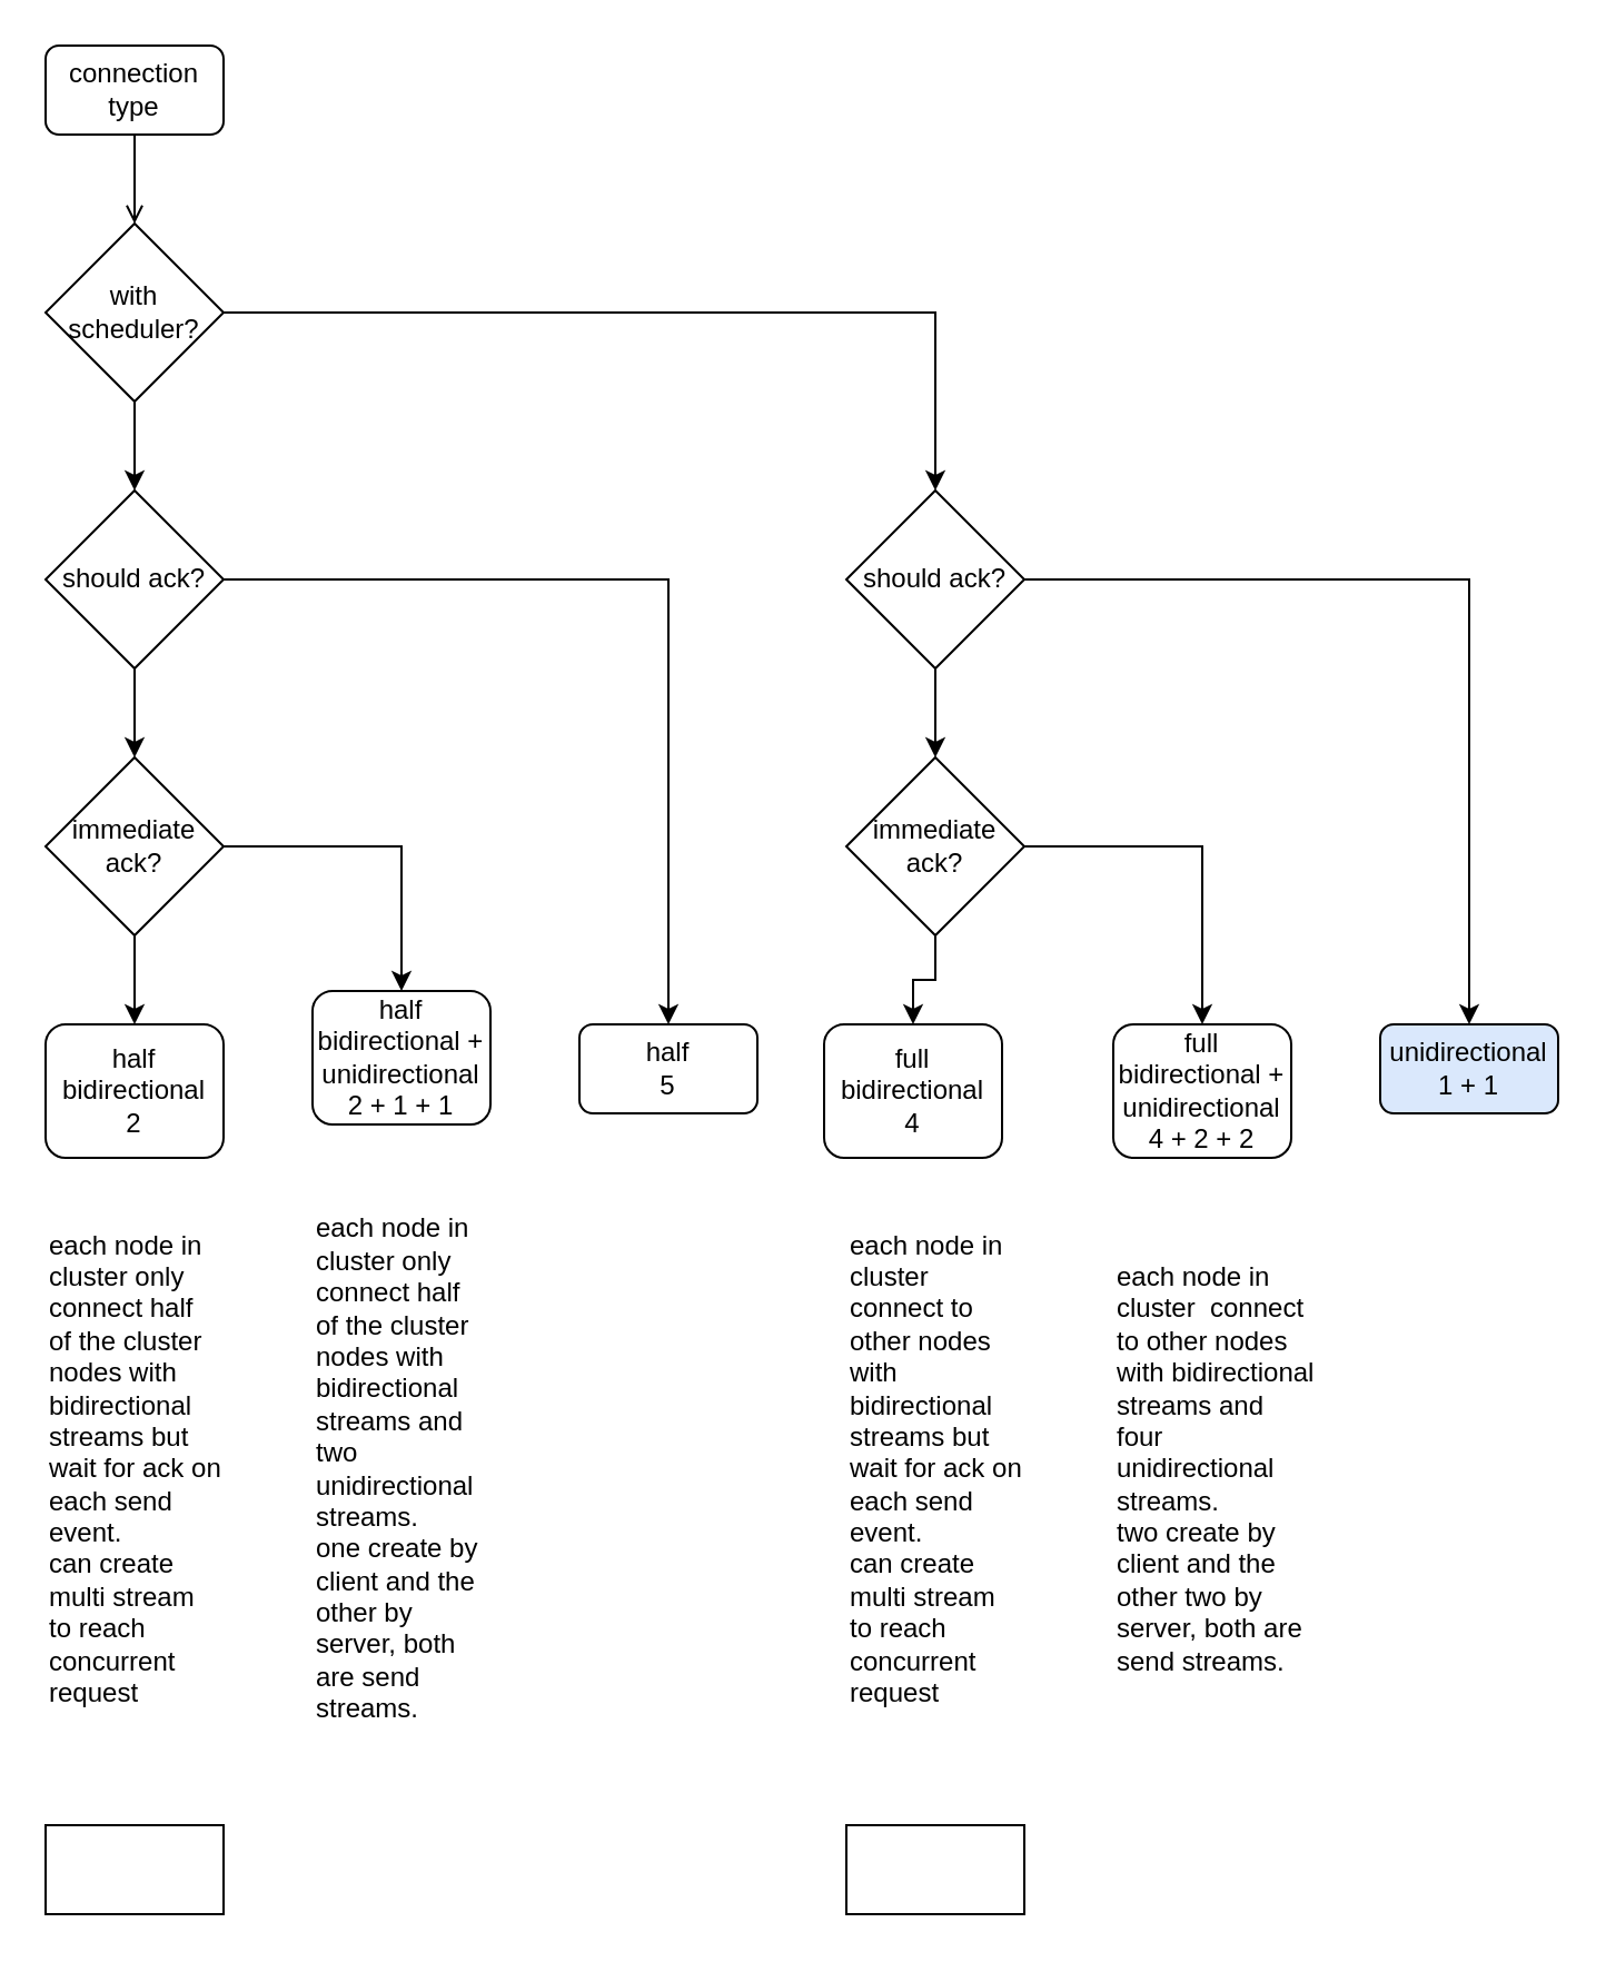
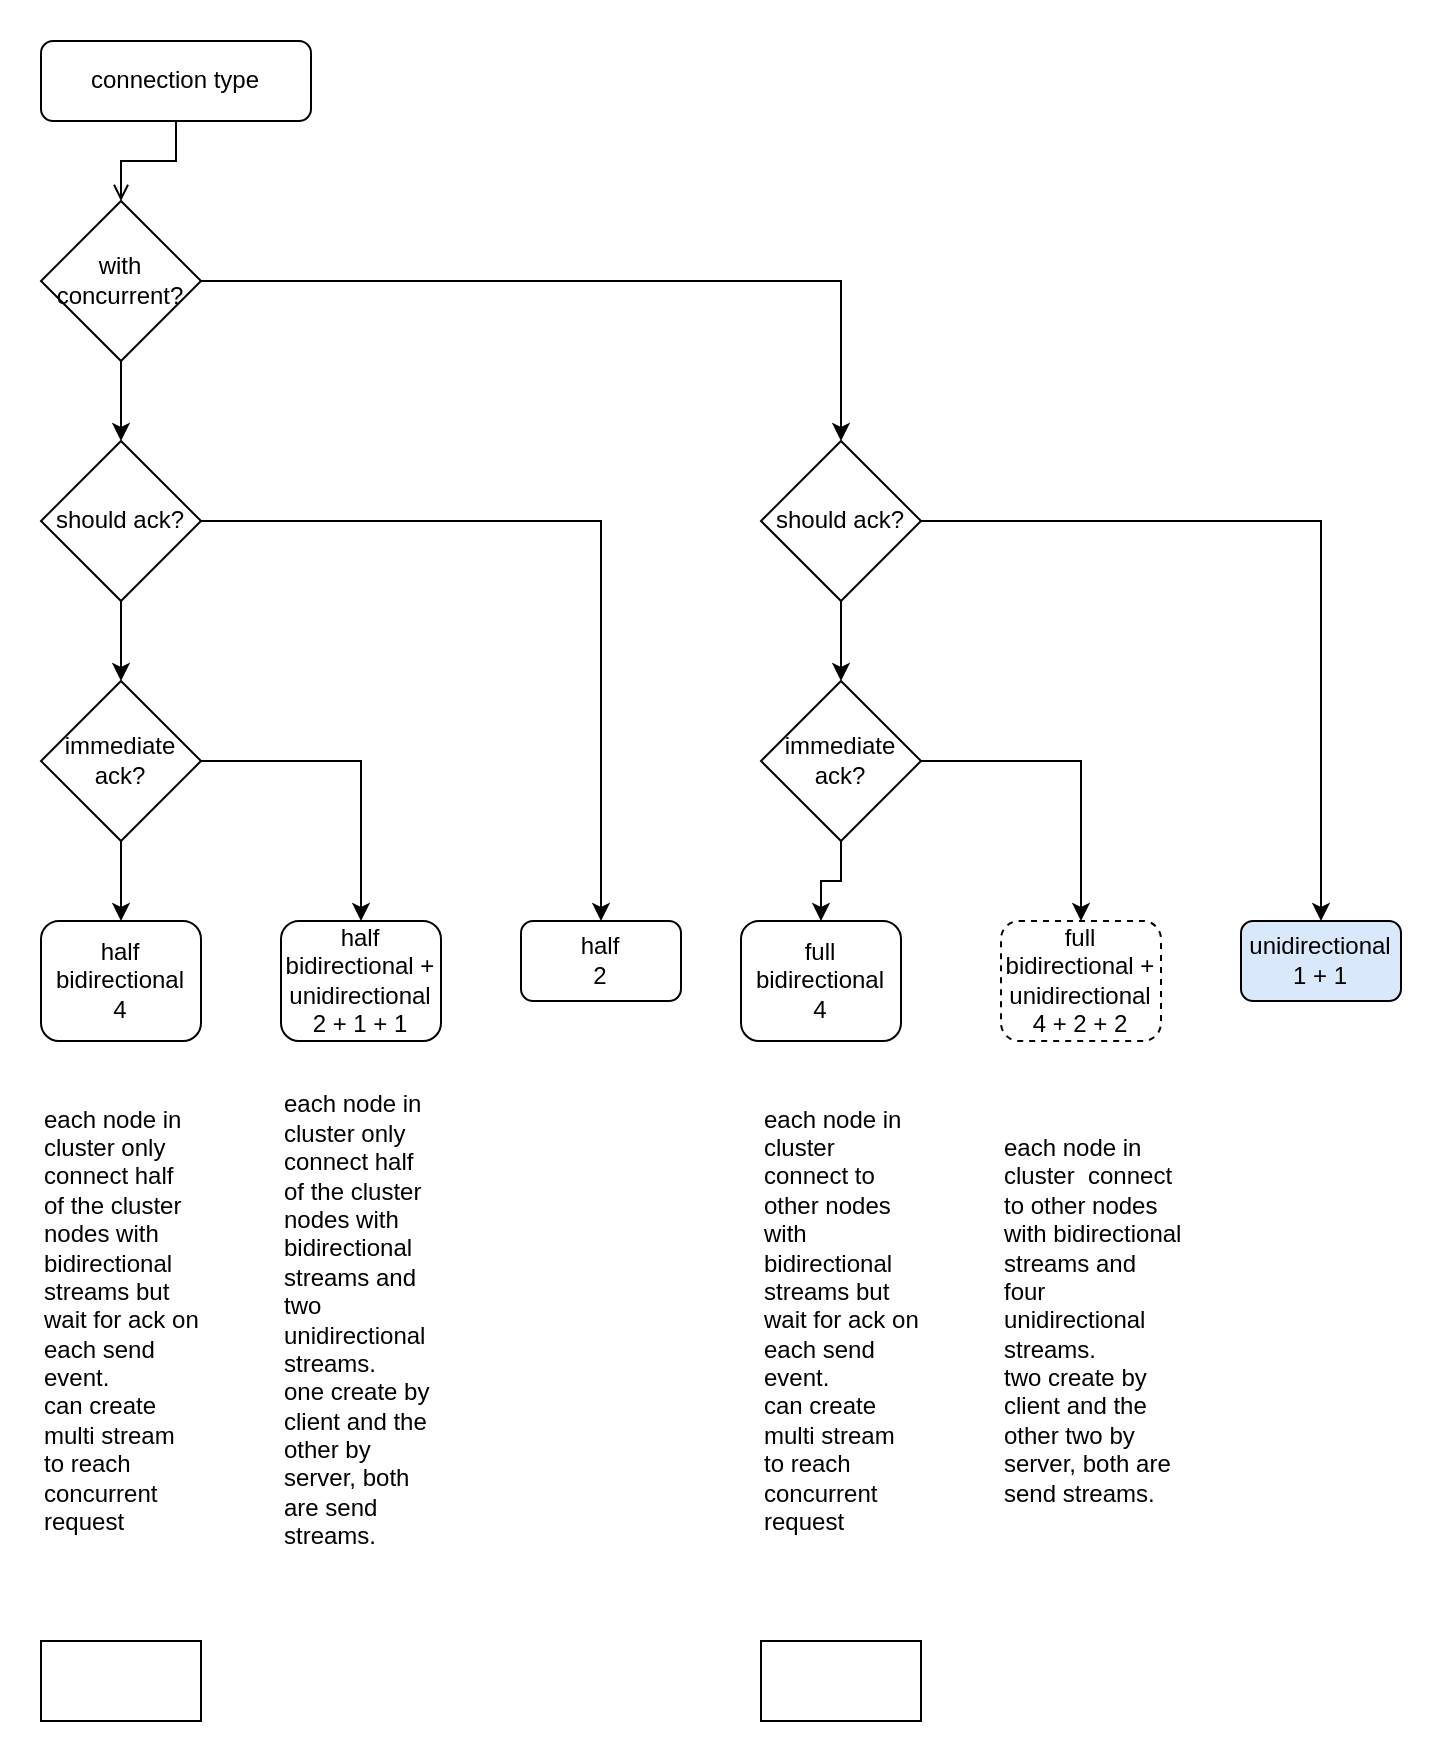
- <mxCell id="12" value="connection type" style="rounded=1;whiteSpace=wrap;html=1;" vertex="1" parent="1"><mxGeometry x="20" y="20" width="80" height="40" as="geometry" /></mxCell>
+ <mxCell id="12" value="connection type" style="rounded=1;whiteSpace=wrap;html=1;" vertex="1" parent="1"><mxGeometry x="20" y="20" width="135" height="40" as="geometry" /></mxCell>
- <mxCell id="4" value="with scheduler?" style="rhombus;whiteSpace=wrap;html=1;" vertex="1" parent="1"><mxGeometry x="20" y="100" width="80" height="80" as="geometry" /></mxCell>
+ <mxCell id="4" value="with concurrent?" style="rhombus;whiteSpace=wrap;html=1;" vertex="1" parent="1"><mxGeometry x="20" y="100" width="80" height="80" as="geometry" /></mxCell>
- <mxCell id="20" value="half bidirectional + unidirectional&lt;br&gt;2 + 1 + 1" style="rounded=1;whiteSpace=wrap;html=1;" vertex="1" parent="1"><mxGeometry x="140" y="445" width="80" height="60" as="geometry" /></mxCell>
+ <mxCell id="20" value="half bidirectional + unidirectional&lt;br&gt;2 + 1 + 1" style="rounded=1;whiteSpace=wrap;html=1;" vertex="1" parent="1"><mxGeometry x="140" y="460" width="80" height="60" as="geometry" /></mxCell>
- <mxCell id="23" value="half&lt;br&gt;5" style="rounded=1;whiteSpace=wrap;html=1;" vertex="1" parent="1"><mxGeometry x="260" y="460" width="80" height="40" as="geometry" /></mxCell>
+ <mxCell id="23" value="half&lt;br&gt;2" style="rounded=1;whiteSpace=wrap;html=1;" vertex="1" parent="1"><mxGeometry x="260" y="460" width="80" height="40" as="geometry" /></mxCell>
- <mxCell id="19" value="half bidirectional&lt;br&gt;2" style="rounded=1;whiteSpace=wrap;html=1;" vertex="1" parent="1"><mxGeometry x="20" y="460" width="80" height="60" as="geometry" /></mxCell>
+ <mxCell id="19" value="half bidirectional&lt;br&gt;4" style="rounded=1;whiteSpace=wrap;html=1;" vertex="1" parent="1"><mxGeometry x="20" y="460" width="80" height="60" as="geometry" /></mxCell>
- <mxCell id="21" value="full bidirectional + unidirectional&lt;br&gt;4 + 2 + 2" style="rounded=1;whiteSpace=wrap;html=1;" vertex="1" parent="1"><mxGeometry x="500" y="460" width="80" height="60" as="geometry" /></mxCell>
+ <mxCell id="21" value="full bidirectional + unidirectional&lt;br&gt;4 + 2 + 2" style="rounded=1;whiteSpace=wrap;html=1;dashed=1;" vertex="1" parent="1"><mxGeometry x="500" y="460" width="80" height="60" as="geometry" /></mxCell>
